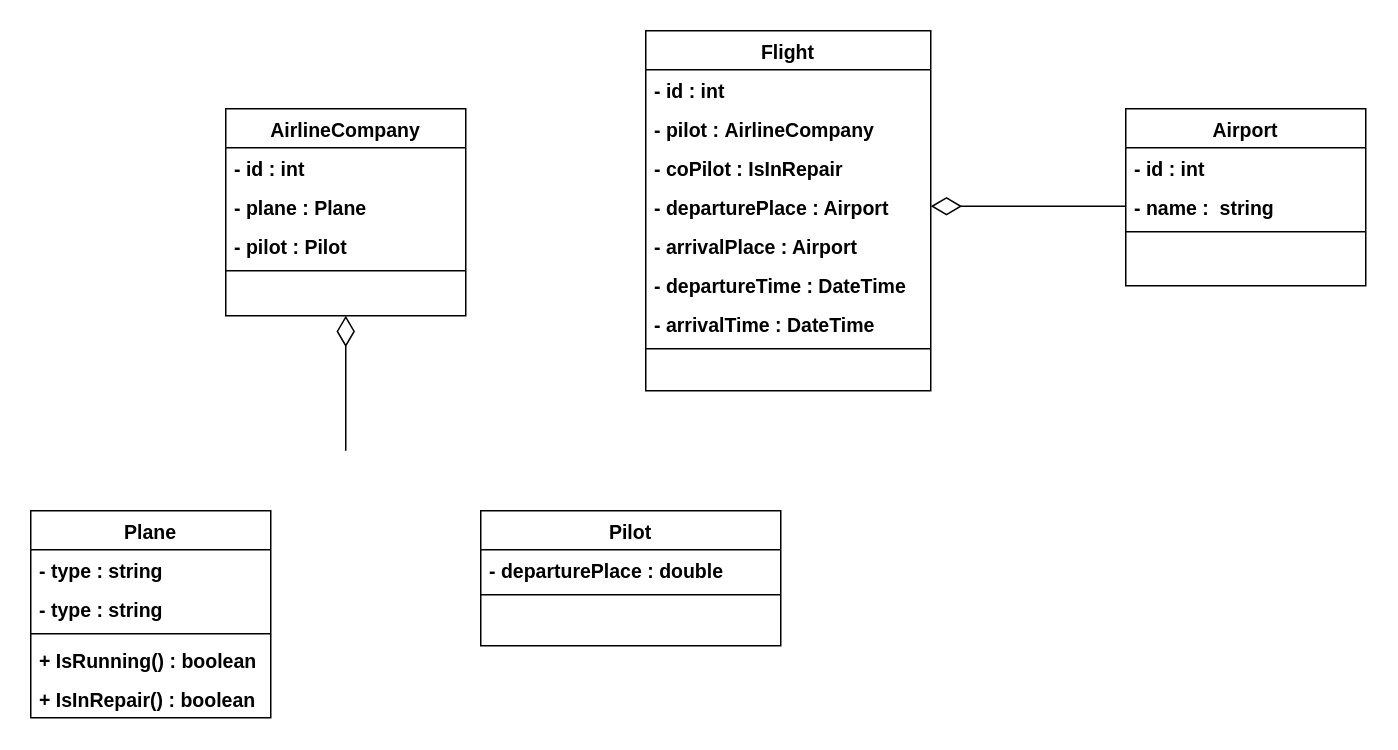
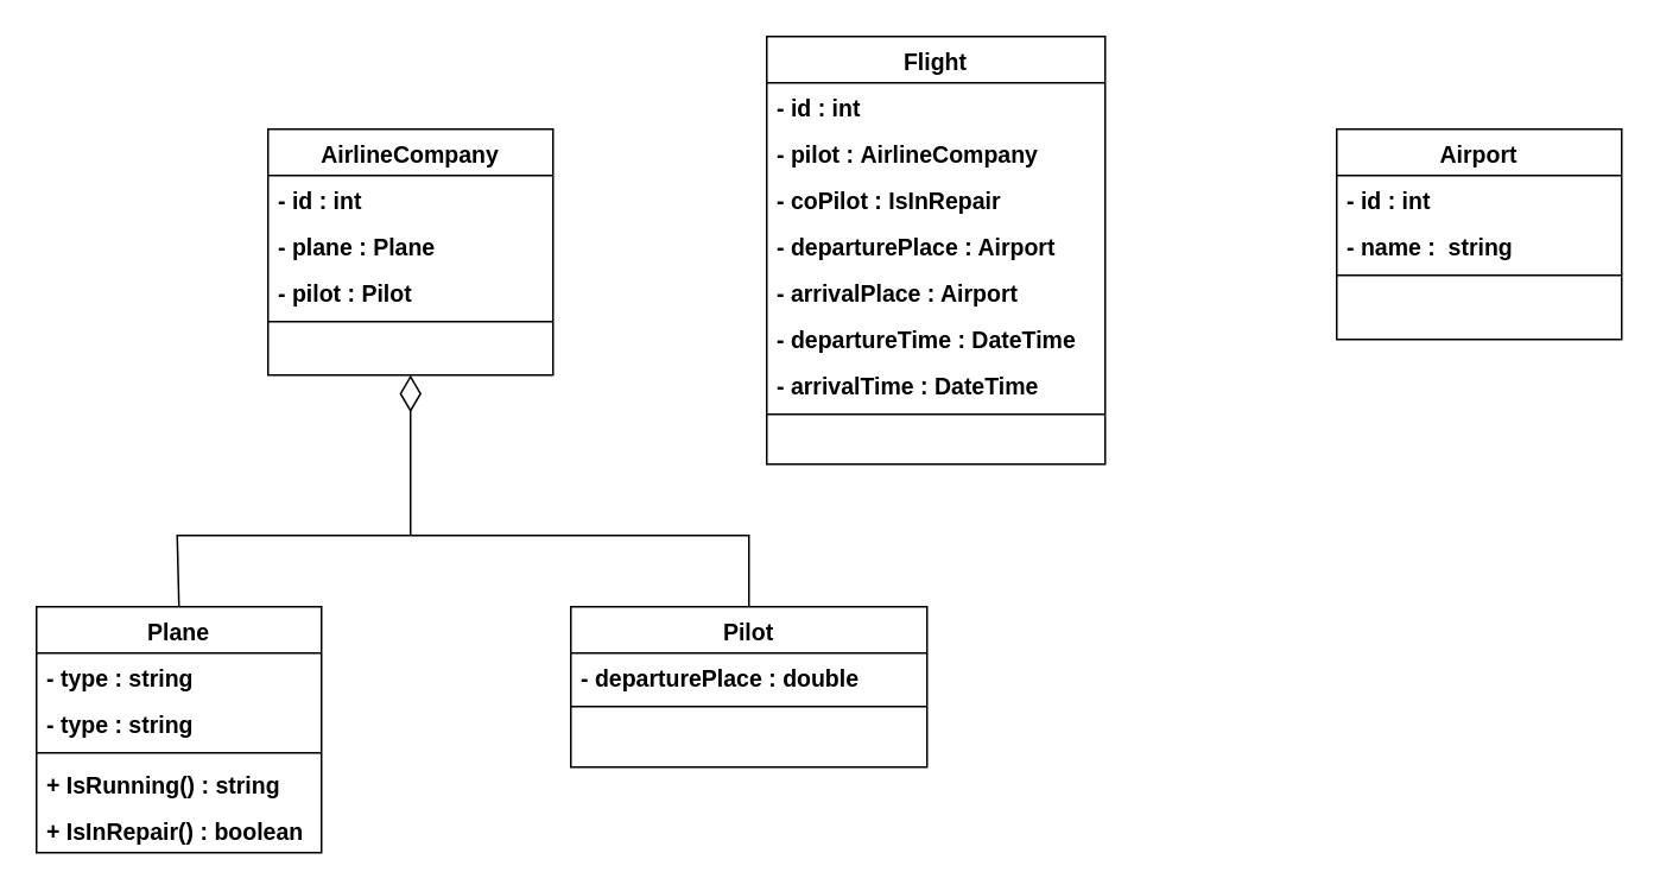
- <mxCell id="31" style="edgeStyle=orthogonalEdgeStyle;rounded=0;orthogonalLoop=1;jettySize=auto;html=1;exitX=0;exitY=0.5;exitDx=0;exitDy=0;entryX=1;entryY=0.5;entryDx=0;entryDy=0;endArrow=diamondThin;endFill=0;endSize=18;strokeWidth=1;fontSize=13;fontStyle=1" edge="1" parent="1" source="9" target="15"><mxGeometry relative="1" as="geometry" /></mxCell>
+ <mxCell id="30" value="" style="endArrow=none;html=1;endSize=18;strokeWidth=1;exitX=0.5;exitY=0;exitDx=0;exitDy=0;entryX=0.5;entryY=0;entryDx=0;entryDy=0;rounded=0;fontSize=13;fontStyle=1" edge="1" parent="1" source="20" target="26"><mxGeometry width="50" height="50" relative="1" as="geometry"><mxPoint x="490" y="450" as="sourcePoint" /><mxPoint x="540" y="400" as="targetPoint" /><Array as="points"><mxPoint x="99" y="300" /><mxPoint x="240" y="300" /><mxPoint x="420" y="300" /></Array></mxGeometry></mxCell>
- <mxCell id="24" value="+ IsRunning() : boolean" style="text;align=left;verticalAlign=top;spacingLeft=4;spacingRight=4;overflow=hidden;rotatable=0;points=[[0,0.5],[1,0.5]];portConstraint=eastwest;fontSize=13;fontStyle=1" vertex="1" parent="20"><mxGeometry y="86" width="160" height="26" as="geometry" /></mxCell>
+ <mxCell id="24" value="+ IsRunning() : string" style="text;align=left;verticalAlign=top;spacingLeft=4;spacingRight=4;overflow=hidden;rotatable=0;points=[[0,0.5],[1,0.5]];portConstraint=eastwest;fontSize=13;fontStyle=1" vertex="1" parent="20"><mxGeometry y="86" width="160" height="26" as="geometry" /></mxCell>
